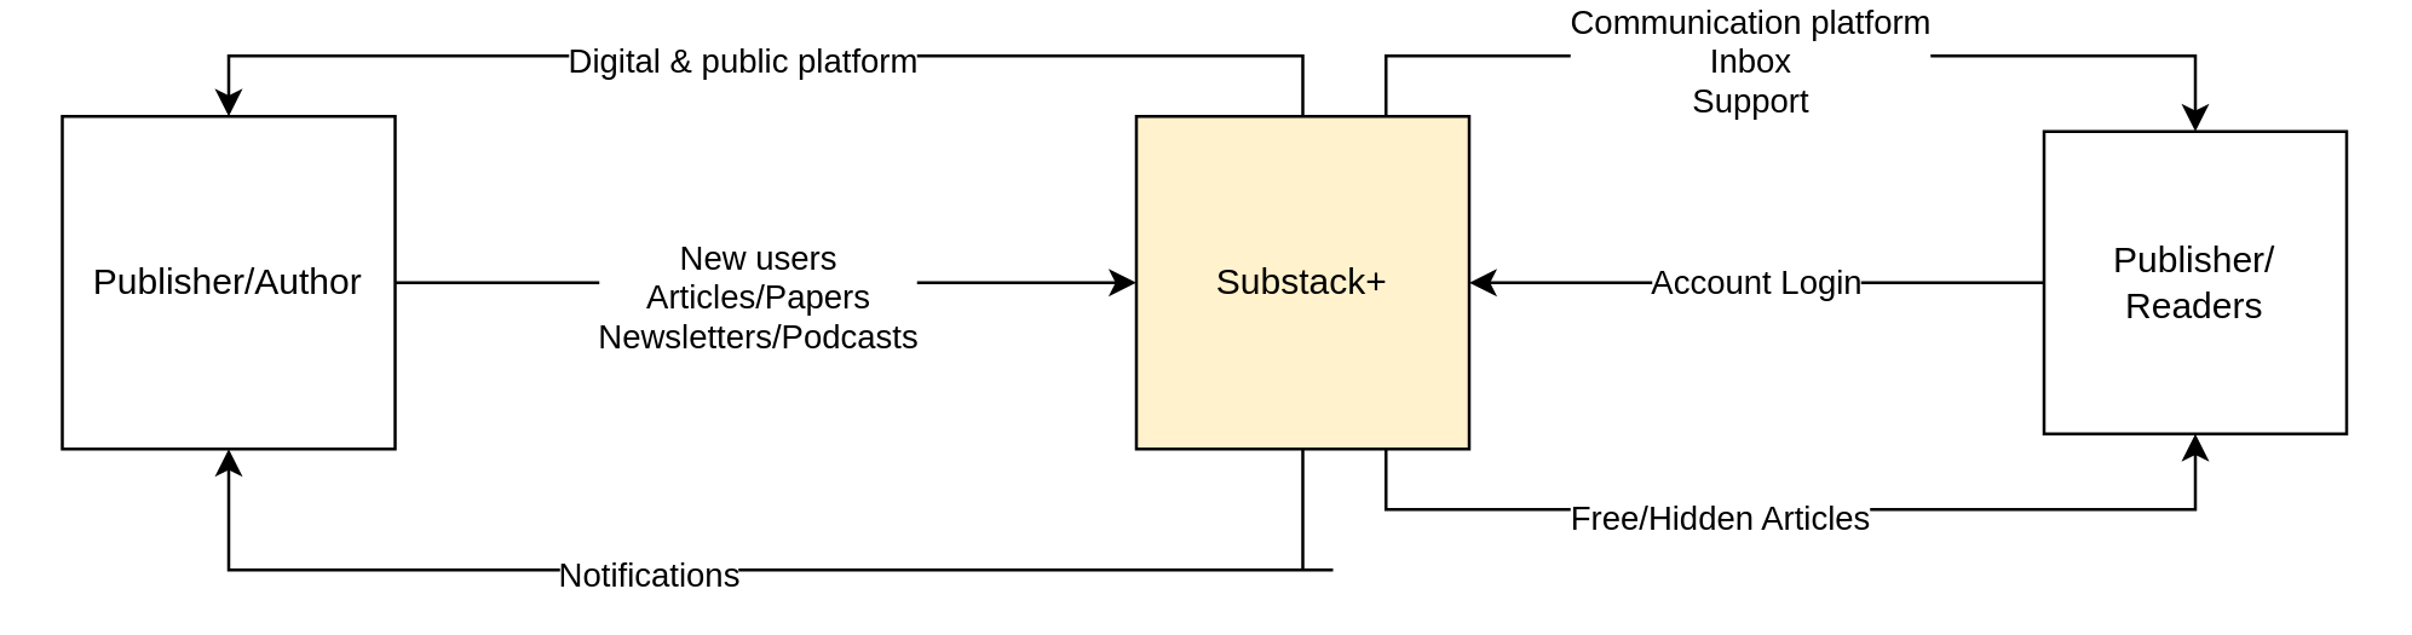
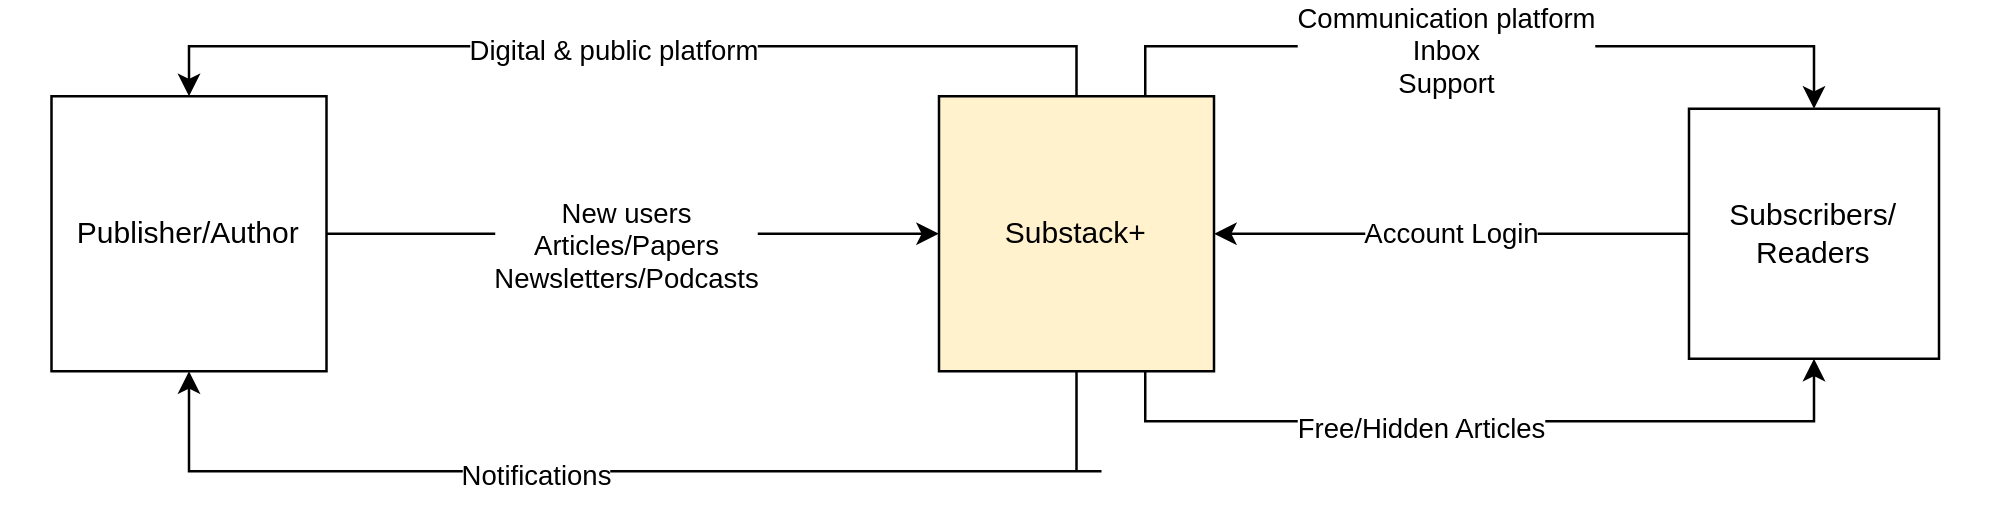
- <mxCell id="15" value="Publisher/&lt;div&gt;Readers&lt;/div&gt;" style="whiteSpace=wrap;html=1;aspect=fixed;" vertex="1" parent="1"><mxGeometry x="675" y="25" width="100" height="100" as="geometry" /></mxCell>
+ <mxCell id="15" value="Subscribers/&lt;div&gt;Readers&lt;/div&gt;" style="whiteSpace=wrap;html=1;aspect=fixed;" vertex="1" parent="1"><mxGeometry x="675" y="25" width="100" height="100" as="geometry" /></mxCell>
